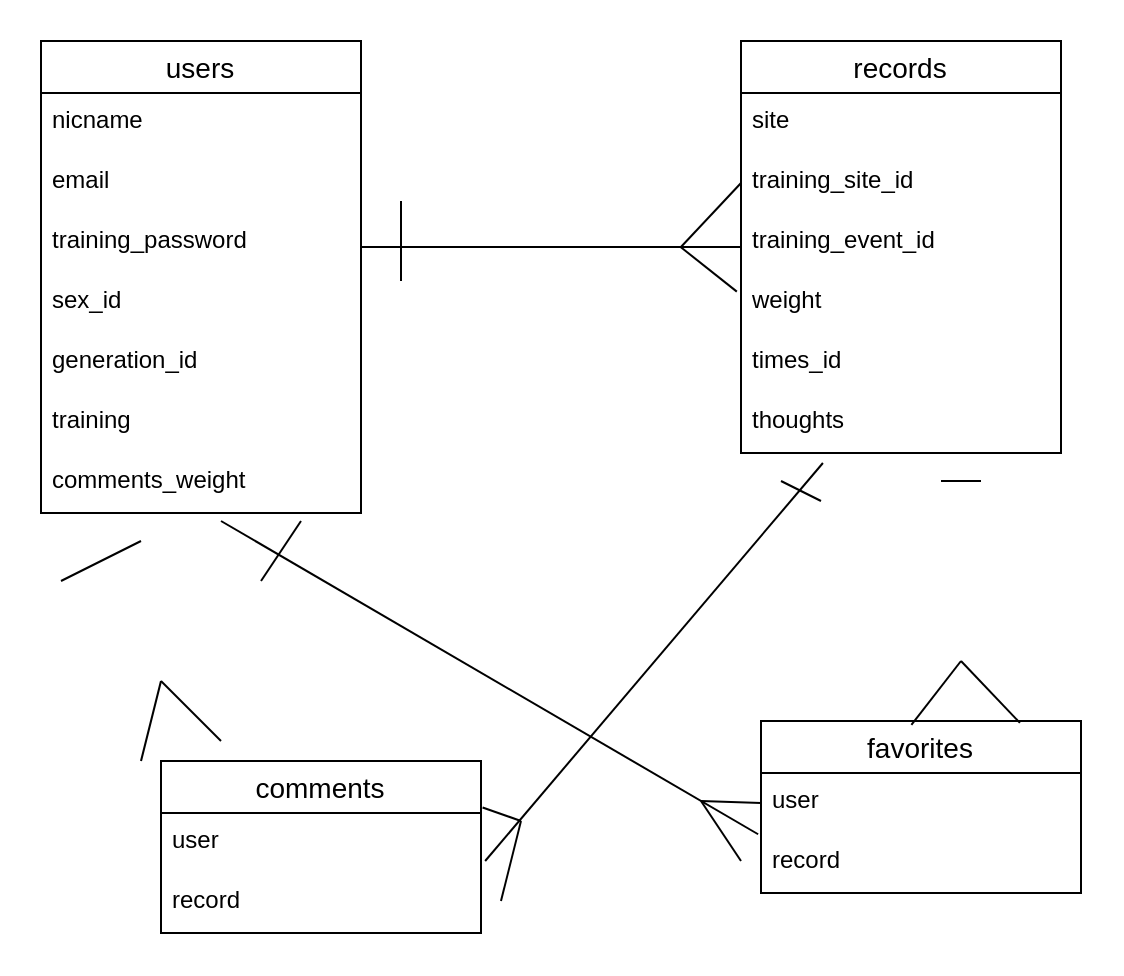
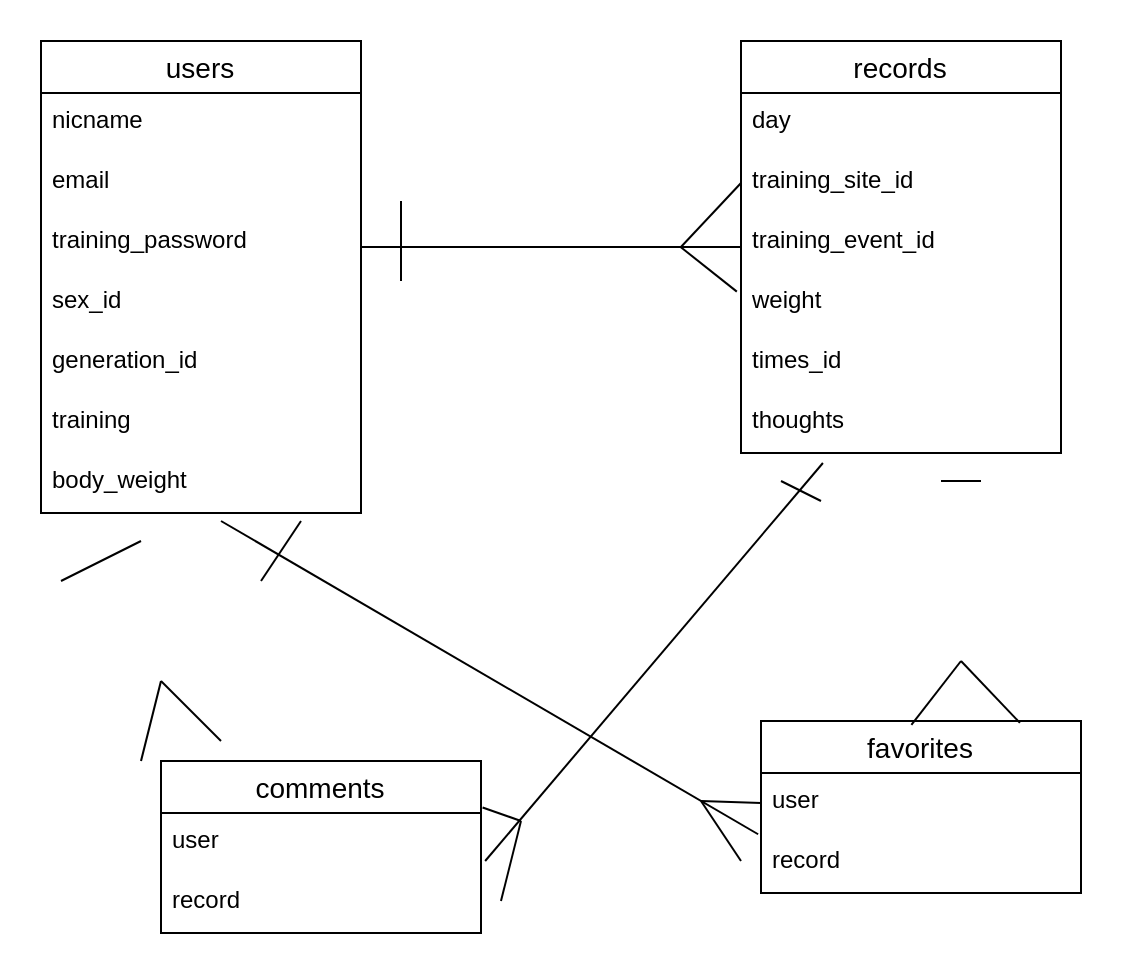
- <mxCell id="11" value="site   " style="text;strokeColor=none;fillColor=none;spacingLeft=4;spacingRight=4;overflow=hidden;rotatable=0;points=[[0,0.5],[1,0.5]];portConstraint=eastwest;fontSize=12;" parent="10" vertex="1"><mxGeometry y="26" width="160" height="30" as="geometry" /></mxCell>
+ <mxCell id="11" value="day   " style="text;strokeColor=none;fillColor=none;spacingLeft=4;spacingRight=4;overflow=hidden;rotatable=0;points=[[0,0.5],[1,0.5]];portConstraint=eastwest;fontSize=12;" parent="10" vertex="1"><mxGeometry y="26" width="160" height="30" as="geometry" /></mxCell>
- <mxCell id="9" value=" comments_weight  " style="text;strokeColor=none;fillColor=none;spacingLeft=4;spacingRight=4;overflow=hidden;rotatable=0;points=[[0,0.5],[1,0.5]];portConstraint=eastwest;fontSize=12;" parent="2" vertex="1"><mxGeometry y="206" width="160" height="30" as="geometry" /></mxCell>
+ <mxCell id="9" value=" body_weight  " style="text;strokeColor=none;fillColor=none;spacingLeft=4;spacingRight=4;overflow=hidden;rotatable=0;points=[[0,0.5],[1,0.5]];portConstraint=eastwest;fontSize=12;" parent="2" vertex="1"><mxGeometry y="206" width="160" height="30" as="geometry" /></mxCell>
